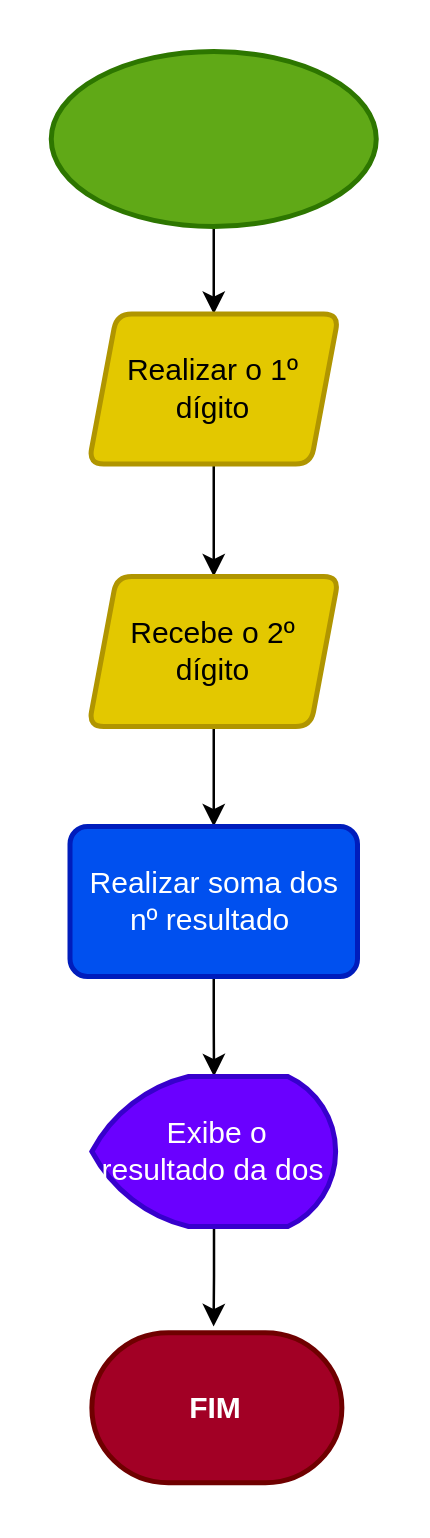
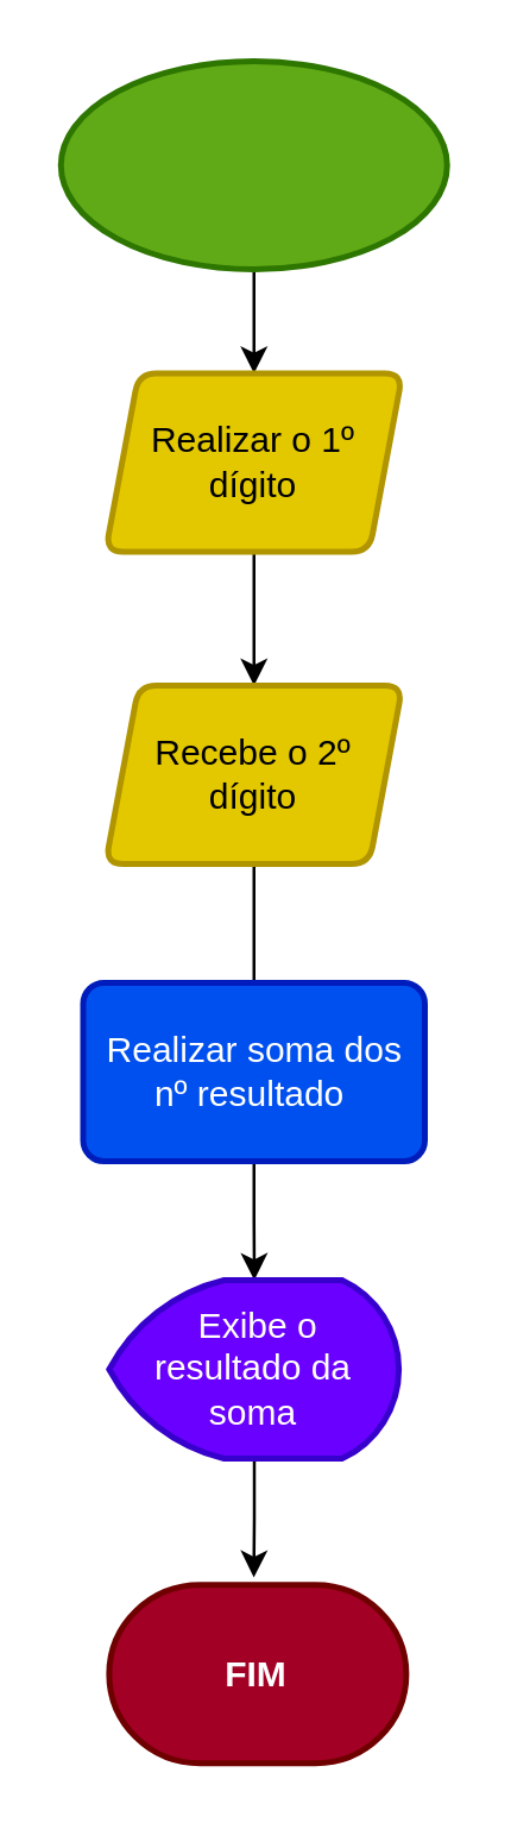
- <mxCell id="6" style="edgeStyle=orthogonalEdgeStyle;rounded=0;orthogonalLoop=1;jettySize=auto;html=1;exitX=0.5;exitY=1;exitDx=0;exitDy=0;" parent="1" source="7" target="9" edge="1"><mxGeometry relative="1" as="geometry" /></mxCell>
+ <mxCell id="6" style="edgeStyle=orthogonalEdgeStyle;rounded=0;orthogonalLoop=1;jettySize=auto;html=1;exitX=0.5;exitY=1;exitDx=0;exitDy=0;endArrow=none;" parent="1" source="7" target="9" edge="1"><mxGeometry relative="1" as="geometry" /></mxCell>
- <mxCell id="11" value="&amp;nbsp;Exibe o resultado da dos" style="strokeWidth=2;html=1;shape=mxgraph.flowchart.display;whiteSpace=wrap;fillColor=#6a00ff;fontColor=#ffffff;strokeColor=#3700CC;" parent="1" vertex="1"><mxGeometry x="36.25" y="430" width="97.5" height="60" as="geometry" /></mxCell>
+ <mxCell id="11" value="&amp;nbsp;Exibe o resultado da soma" style="strokeWidth=2;html=1;shape=mxgraph.flowchart.display;whiteSpace=wrap;fillColor=#6a00ff;fontColor=#ffffff;strokeColor=#3700CC;" parent="1" vertex="1"><mxGeometry x="36.25" y="430" width="97.5" height="60" as="geometry" /></mxCell>
